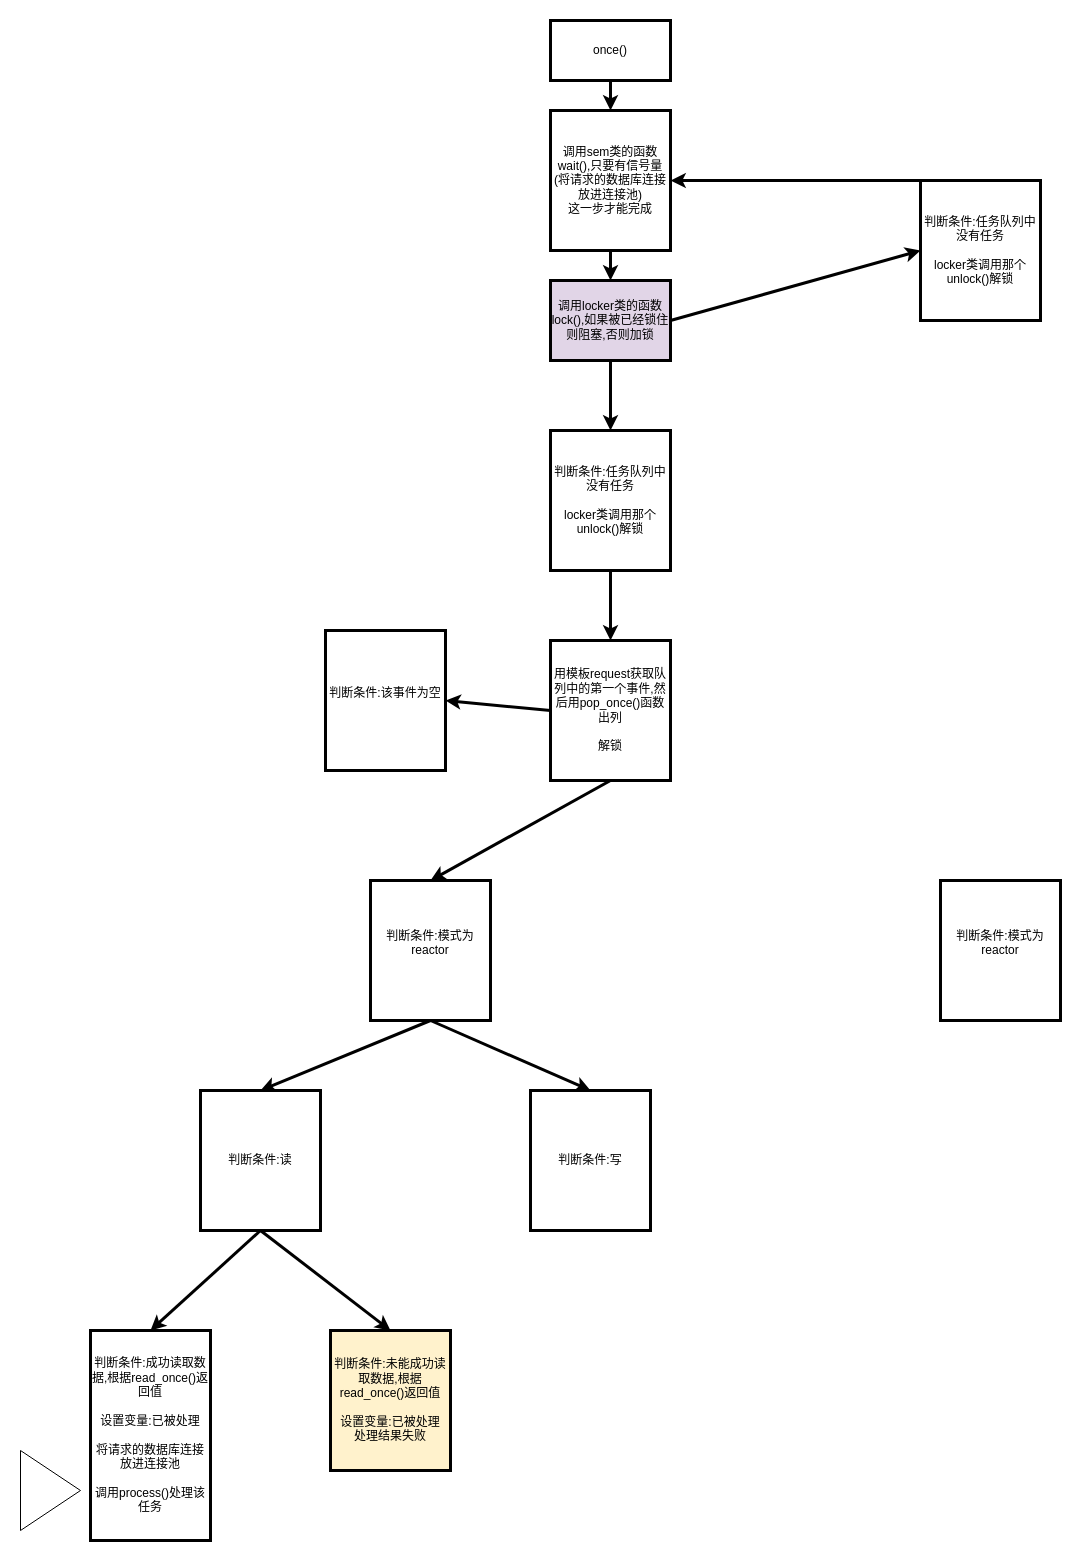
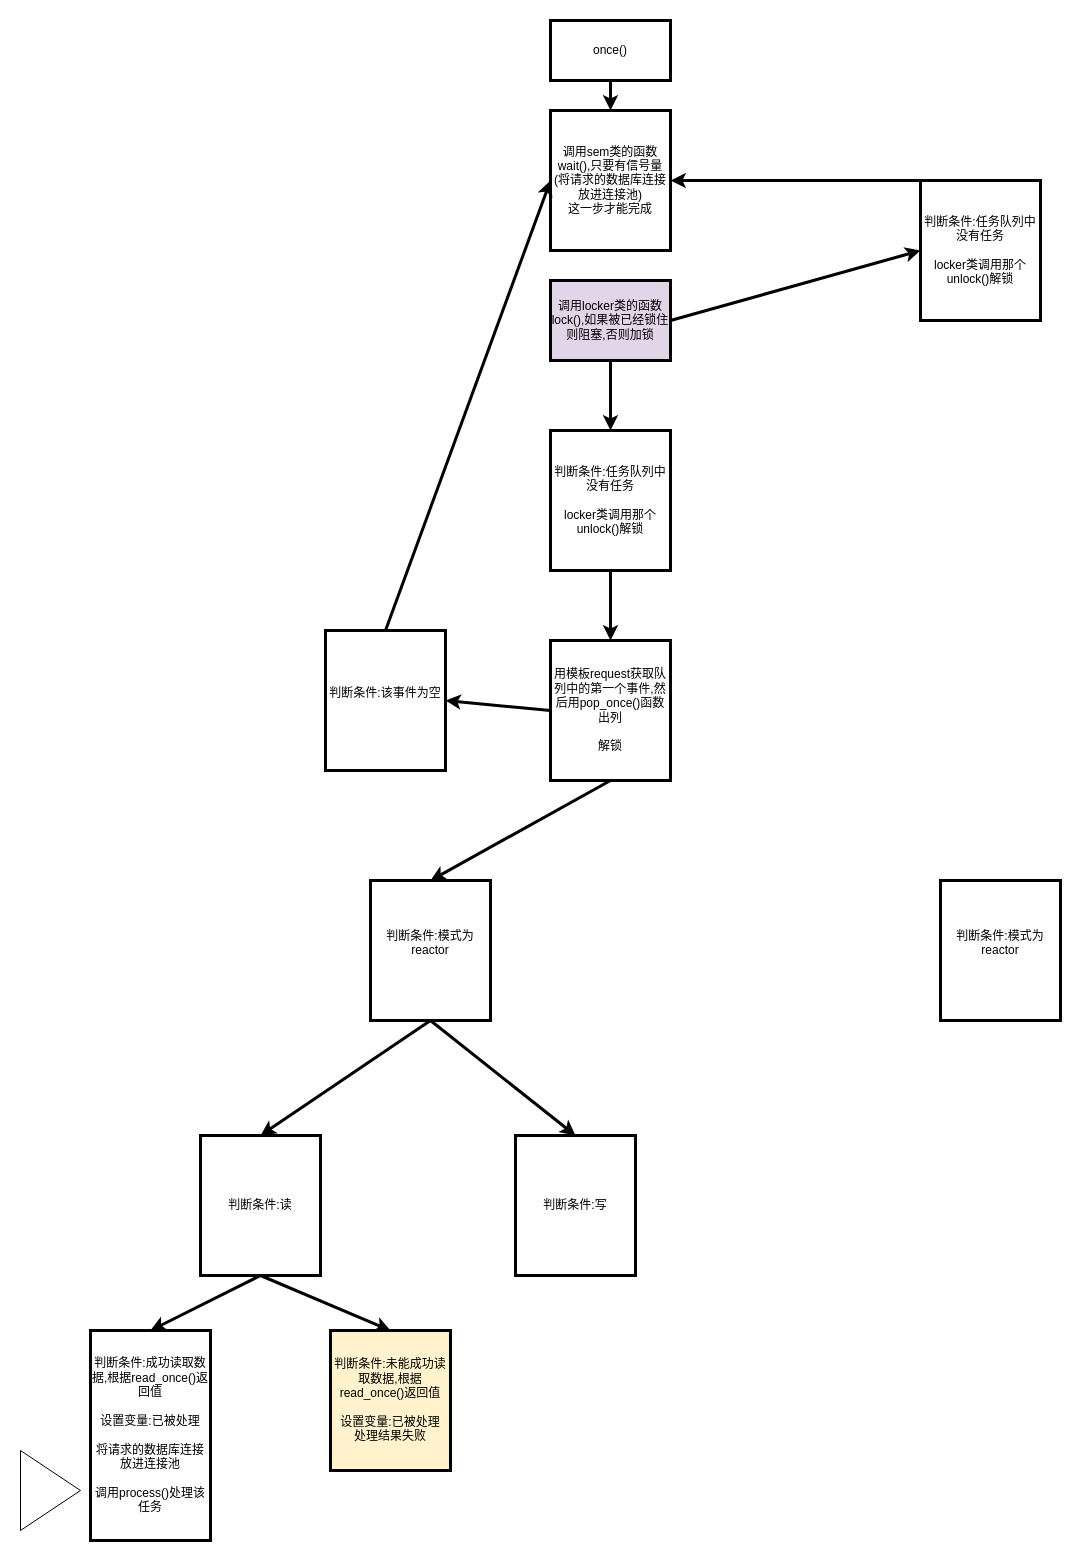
- <mxCell id="4" style="edgeStyle=none;html=1;exitX=0.5;exitY=1;exitDx=0;exitDy=0;entryX=0.5;entryY=0;entryDx=0;entryDy=0;strokeColor=#000000;strokeWidth=3;" parent="1" source="5" target="8" edge="1"><mxGeometry relative="1" as="geometry" /></mxCell>
+ <mxCell id="16" style="edgeStyle=none;html=1;exitX=0.5;exitY=0;exitDx=0;exitDy=0;entryX=0;entryY=0.5;entryDx=0;entryDy=0;strokeColor=#000000;strokeWidth=3;" parent="1" source="17" target="5" edge="1"><mxGeometry relative="1" as="geometry" /></mxCell>
- <mxCell id="24" value="判断条件:读" style="whiteSpace=wrap;html=1;strokeColor=#000000;strokeWidth=3;" parent="1" vertex="1"><mxGeometry x="200" y="1090" width="120" height="140" as="geometry" /></mxCell>
+ <mxCell id="24" value="判断条件:读" style="whiteSpace=wrap;html=1;strokeColor=#000000;strokeWidth=3;" parent="1" vertex="1"><mxGeometry x="200" y="1135" width="120" height="140" as="geometry" /></mxCell>
- <mxCell id="25" value="判断条件:写" style="whiteSpace=wrap;html=1;strokeColor=#000000;strokeWidth=3;" parent="1" vertex="1"><mxGeometry x="530" y="1090" width="120" height="140" as="geometry" /></mxCell>
+ <mxCell id="25" value="判断条件:写" style="whiteSpace=wrap;html=1;strokeColor=#000000;strokeWidth=3;" parent="1" vertex="1"><mxGeometry x="515" y="1135" width="120" height="140" as="geometry" /></mxCell>
